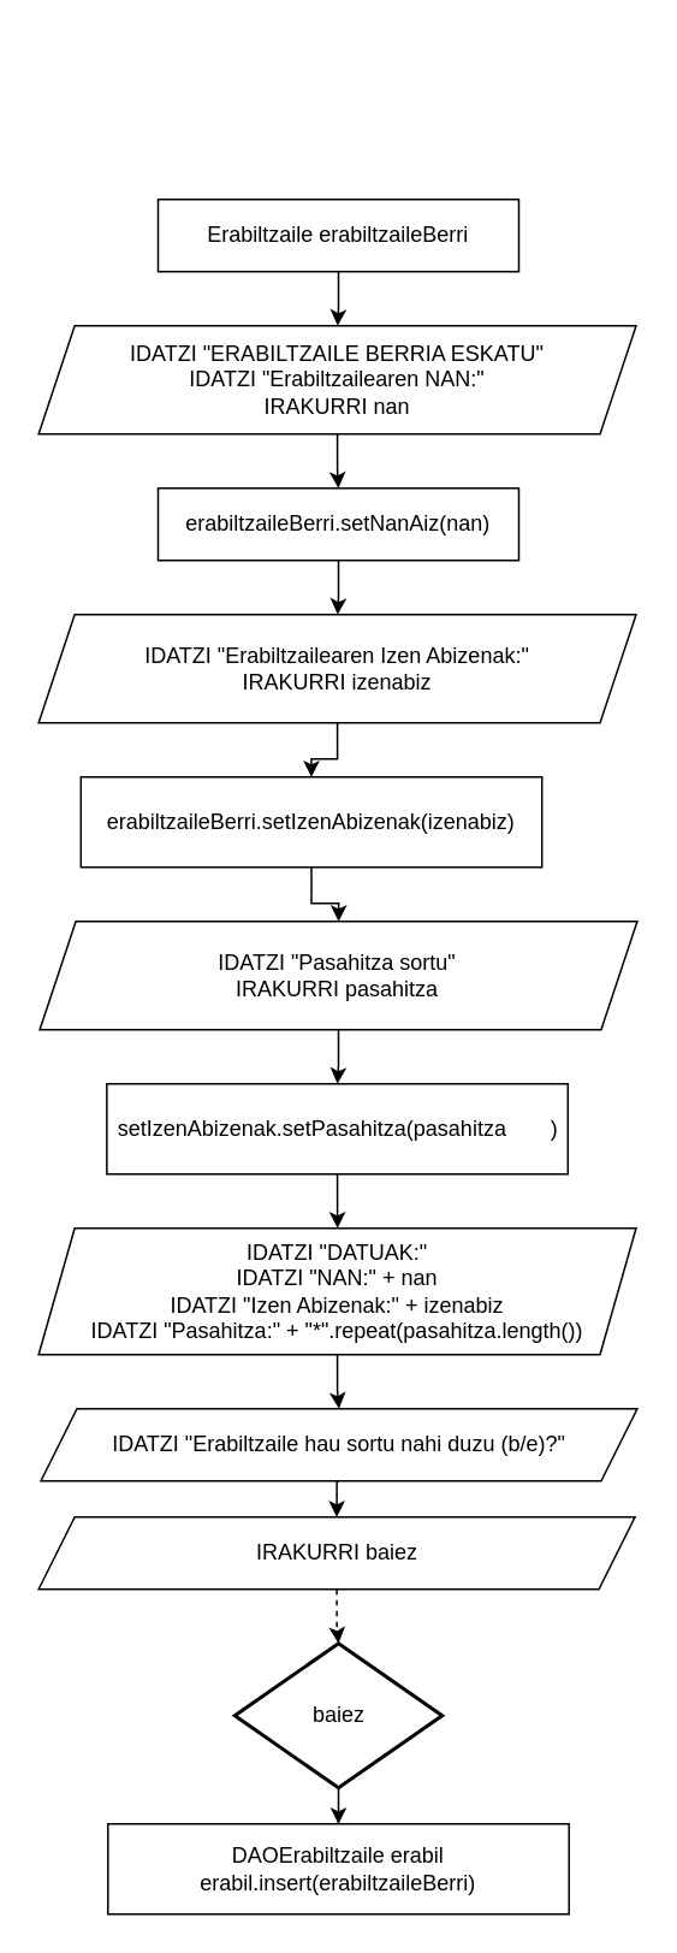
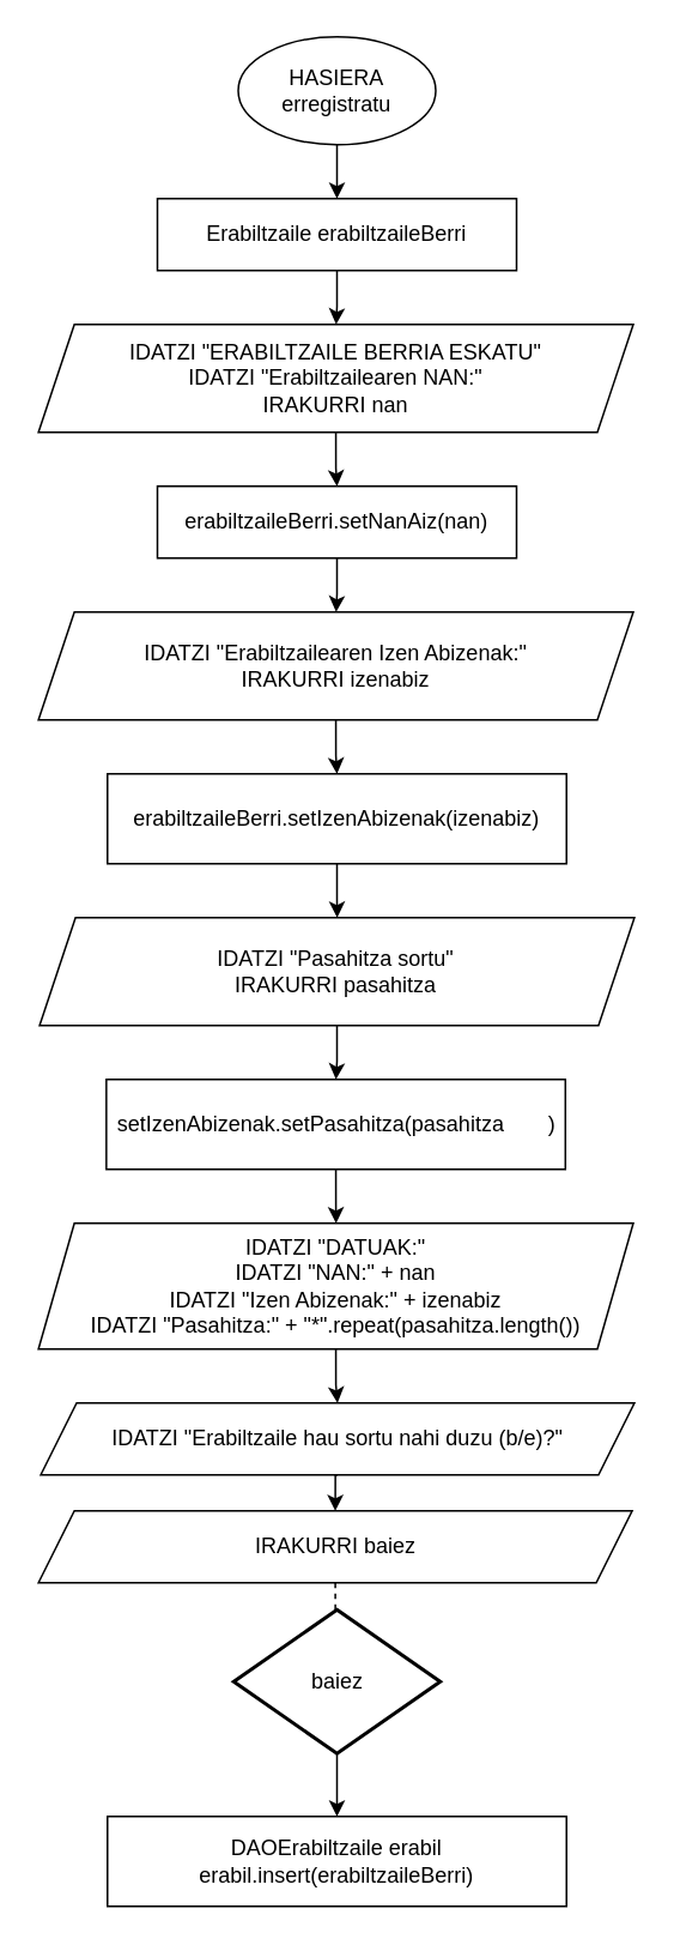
+ <mxCell id="3" value="HASIERA erregistratu" style="ellipse;whiteSpace=wrap;html=1;" vertex="1" parent="1"><mxGeometry x="132" y="20" width="110" height="60" as="geometry" /></mxCell>
+ <mxCell id="2" style="edgeStyle=orthogonalEdgeStyle;rounded=0;orthogonalLoop=1;jettySize=auto;html=1;exitX=0.5;exitY=1;exitDx=0;exitDy=0;" edge="1" parent="1" source="3" target="5"><mxGeometry relative="1" as="geometry" /></mxCell>
- <mxCell id="13" value="erabiltzaileBerri.setIzenAbizenak(izenabiz)" style="rounded=0;whiteSpace=wrap;html=1;" vertex="1" parent="1"><mxGeometry x="44.19" y="430" width="255.62" height="50" as="geometry" /></mxCell>
+ <mxCell id="13" value="erabiltzaileBerri.setIzenAbizenak(izenabiz)" style="rounded=0;whiteSpace=wrap;html=1;" vertex="1" parent="1"><mxGeometry x="59.19" y="430" width="255.62" height="50" as="geometry" /></mxCell>
- <mxCell id="25" value="baiez" style="strokeWidth=2;html=1;shape=mxgraph.flowchart.decision;whiteSpace=wrap;" vertex="1" parent="1"><mxGeometry x="129.5" y="910" width="115" height="80" as="geometry" /></mxCell>
+ <mxCell id="25" value="baiez" style="strokeWidth=2;html=1;shape=mxgraph.flowchart.decision;whiteSpace=wrap;" vertex="1" parent="1"><mxGeometry x="129.5" y="895" width="115" height="80" as="geometry" /></mxCell>
